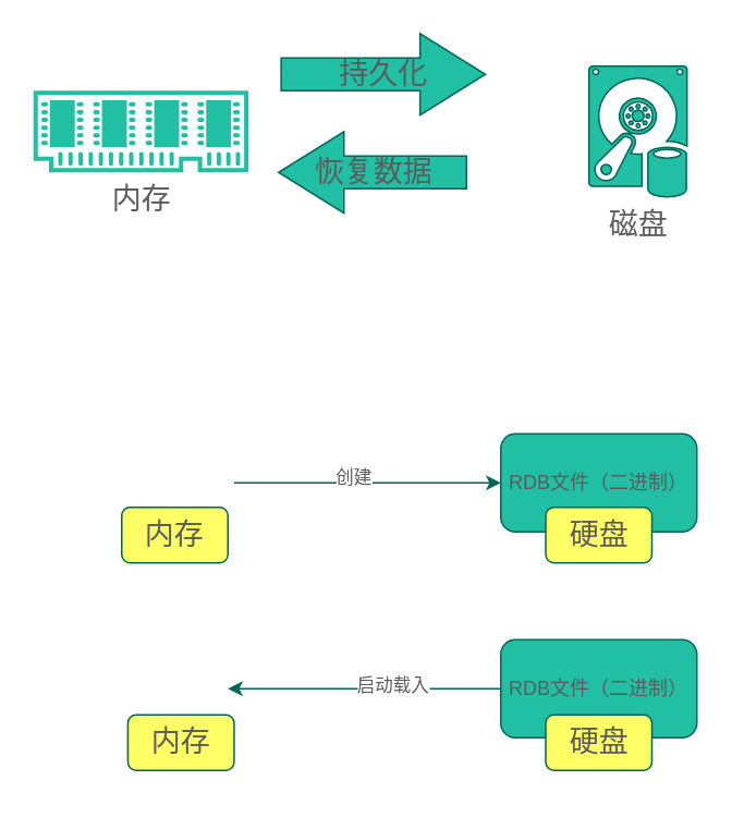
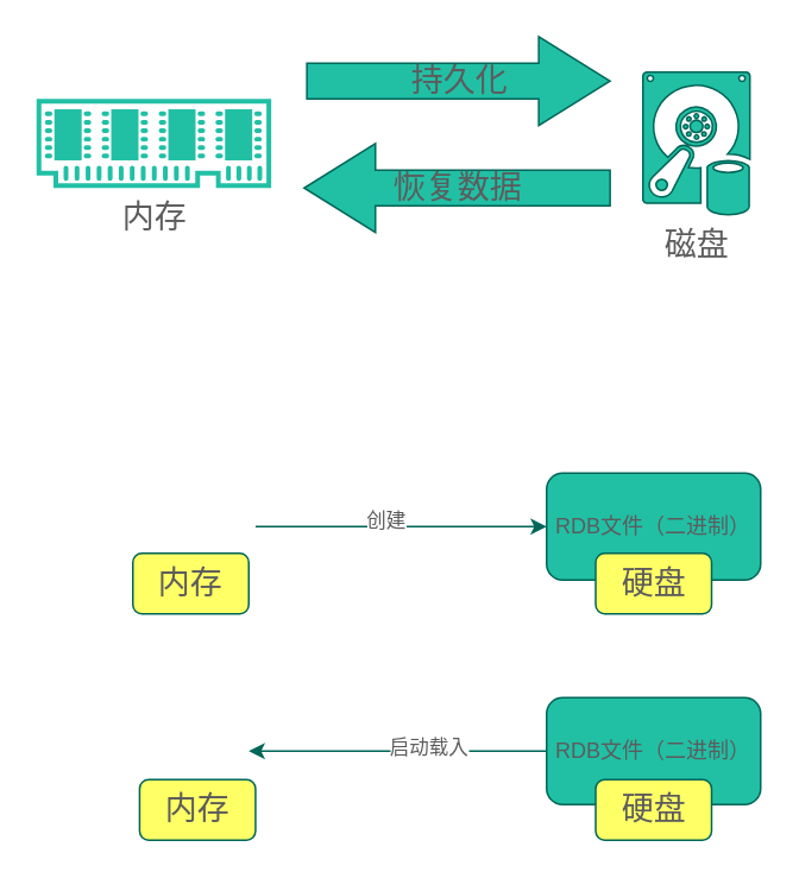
- <mxCell id="4" value="&lt;font style=&quot;font-size: 18px&quot;&gt;持久化&lt;/font&gt;" style="html=1;shadow=0;dashed=0;align=center;verticalAlign=middle;shape=mxgraph.arrows2.arrow;dy=0.6;dx=40;notch=0;strokeColor=#006658;fillColor=#21C0A5;fontColor=#5C5C5C;" parent="1" vertex="1"><mxGeometry x="171.58" y="20" width="125" height="50" as="geometry" /></mxCell>
+ <mxCell id="4" value="&lt;font style=&quot;font-size: 18px&quot;&gt;持久化&lt;/font&gt;" style="html=1;shadow=0;dashed=0;align=center;verticalAlign=middle;shape=mxgraph.arrows2.arrow;dy=0.6;dx=40;notch=0;strokeColor=#006658;fillColor=#21C0A5;fontColor=#5C5C5C;" parent="1" vertex="1"><mxGeometry x="171.58" y="20" width="170" height="50" as="geometry" /></mxCell>
- <mxCell id="5" value="&lt;font style=&quot;font-size: 18px&quot;&gt;恢复数据&lt;/font&gt;" style="html=1;shadow=0;dashed=0;align=center;verticalAlign=middle;shape=mxgraph.arrows2.arrow;dy=0.6;dx=40;flipH=1;notch=0;strokeColor=#006658;fillColor=#21C0A5;fontColor=#5C5C5C;" parent="1" vertex="1"><mxGeometry x="170" y="80" width="115" height="50" as="geometry" /></mxCell>
+ <mxCell id="5" value="&lt;font style=&quot;font-size: 18px&quot;&gt;恢复数据&lt;/font&gt;" style="html=1;shadow=0;dashed=0;align=center;verticalAlign=middle;shape=mxgraph.arrows2.arrow;dy=0.6;dx=40;flipH=1;notch=0;strokeColor=#006658;fillColor=#21C0A5;fontColor=#5C5C5C;" parent="1" vertex="1"><mxGeometry x="170" y="80" width="171.58" height="50" as="geometry" /></mxCell>
